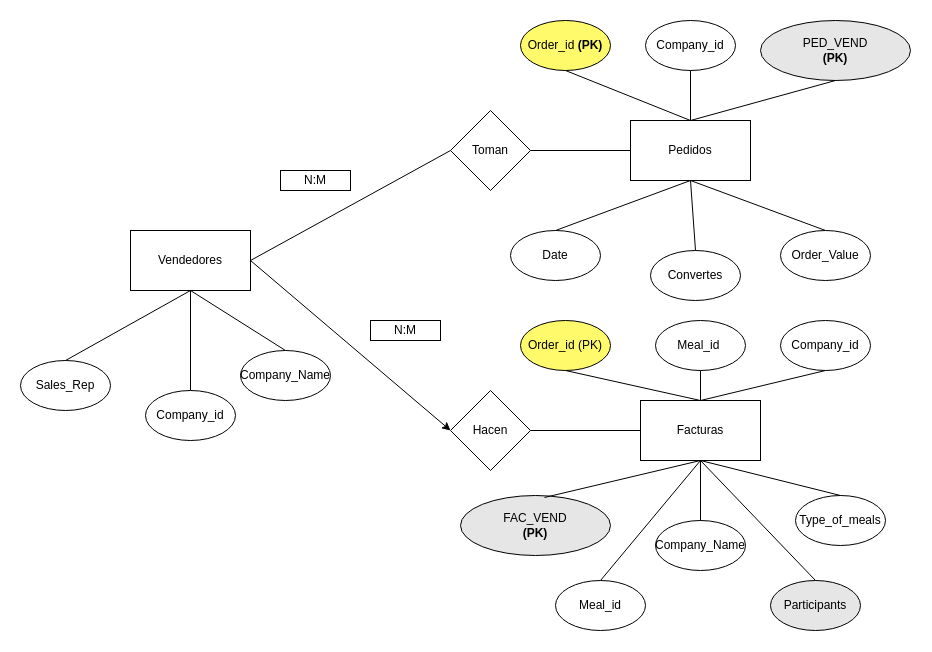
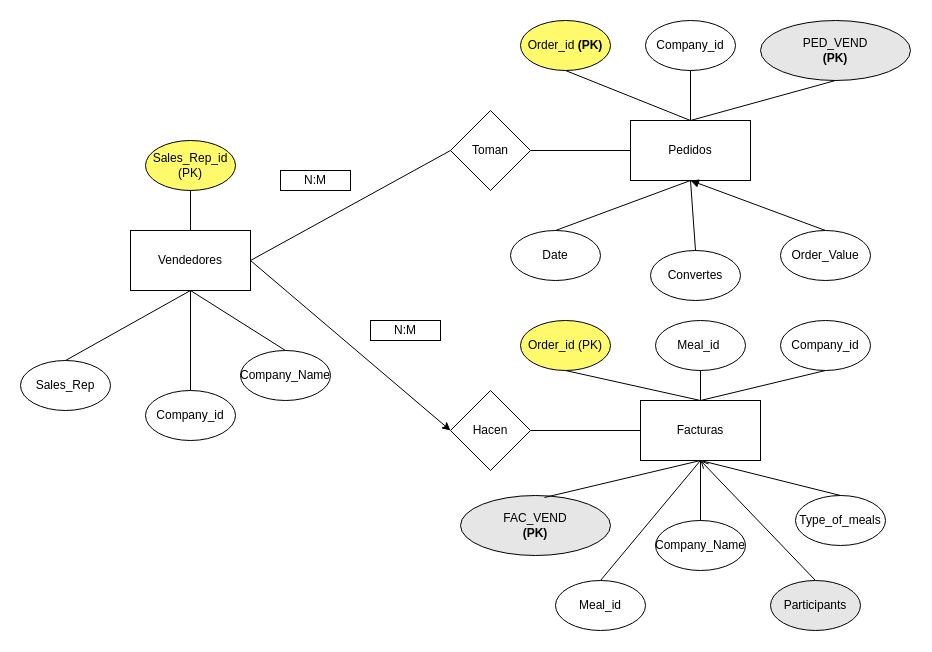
+ <mxCell id="3" value="Sales_Rep_id (PK)" style="ellipse;whiteSpace=wrap;html=1;fillColor=#FFFA6B;" parent="1" vertex="1"><mxGeometry x="145" y="140" width="90" height="50" as="geometry" /></mxCell>
- <mxCell id="30" value="" style="endArrow=none;html=1;rounded=0;entryX=0.5;entryY=1;entryDx=0;entryDy=0;exitX=0.5;exitY=0;exitDx=0;exitDy=0;" parent="1" source="19" target="15" edge="1"><mxGeometry width="50" height="50" relative="1" as="geometry"><mxPoint x="770" y="235" as="sourcePoint" /><mxPoint x="820" y="185" as="targetPoint" /></mxGeometry></mxCell>
+ <mxCell id="30" value="" style="endArrow=block;html=1;rounded=0;entryX=0.5;entryY=1;entryDx=0;entryDy=0;exitX=0.5;exitY=0;exitDx=0;exitDy=0;" parent="1" source="19" target="15" edge="1"><mxGeometry width="50" height="50" relative="1" as="geometry"><mxPoint x="770" y="235" as="sourcePoint" /><mxPoint x="820" y="185" as="targetPoint" /></mxGeometry></mxCell>
+ <mxCell id="10" value="" style="endArrow=none;html=1;rounded=0;entryX=0.5;entryY=1;entryDx=0;entryDy=0;exitX=0.5;exitY=0;exitDx=0;exitDy=0;" parent="1" source="2" target="3" edge="1"><mxGeometry width="50" height="50" relative="1" as="geometry"><mxPoint x="185" y="230" as="sourcePoint" /><mxPoint x="235" y="180" as="targetPoint" /></mxGeometry></mxCell>
- <mxCell id="43" value="" style="endArrow=none;html=1;rounded=0;exitX=0.5;exitY=0;exitDx=0;exitDy=0;entryX=0.5;entryY=1;entryDx=0;entryDy=0;" parent="1" source="32" target="16" edge="1"><mxGeometry width="50" height="50" relative="1" as="geometry"><mxPoint x="740" y="555" as="sourcePoint" /><mxPoint x="700" y="470" as="targetPoint" /></mxGeometry></mxCell>
+ <mxCell id="43" value="" style="endArrow=open;html=1;rounded=0;exitX=0.5;exitY=0;exitDx=0;exitDy=0;entryX=0.5;entryY=1;entryDx=0;entryDy=0;" parent="1" source="32" target="16" edge="1"><mxGeometry width="50" height="50" relative="1" as="geometry"><mxPoint x="740" y="555" as="sourcePoint" /><mxPoint x="700" y="470" as="targetPoint" /></mxGeometry></mxCell>
